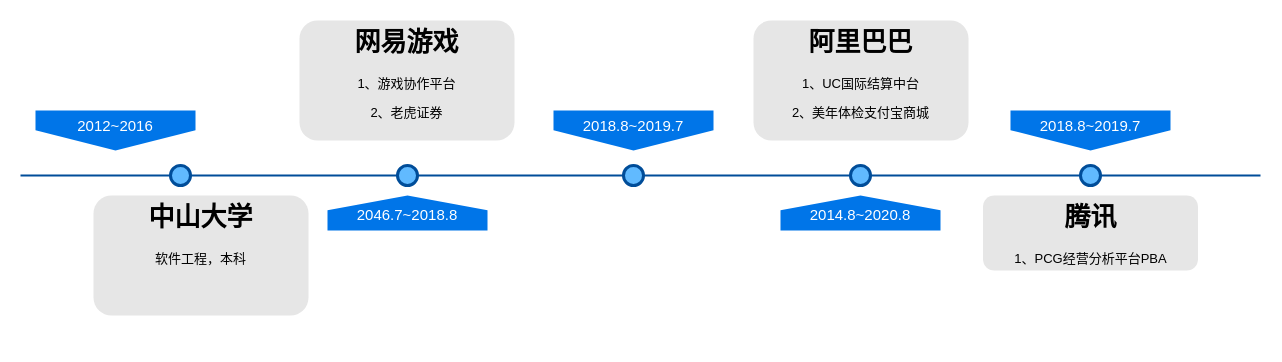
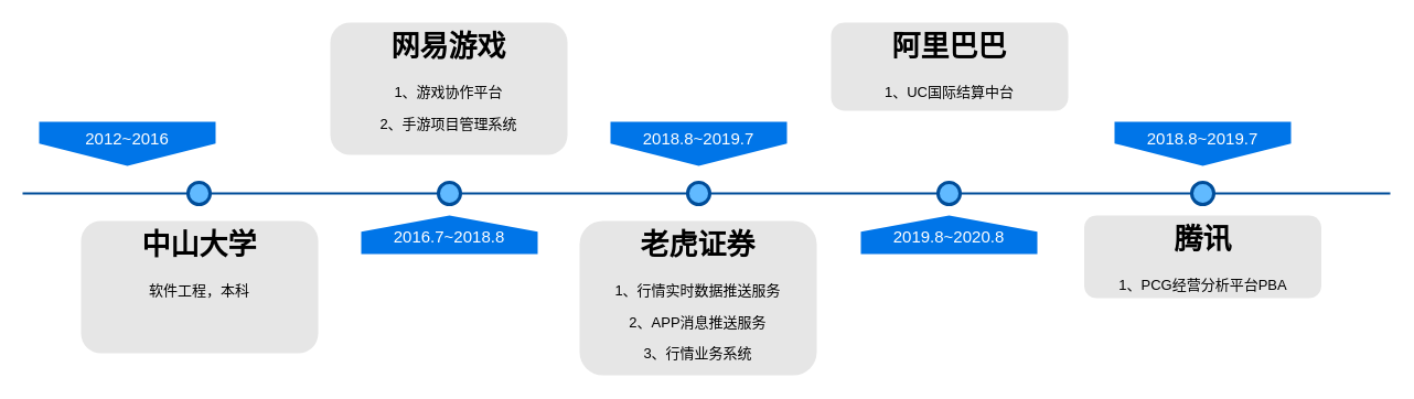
- <mxCell id="12" value="&lt;h1&gt;网易游戏&lt;/h1&gt;&lt;p&gt;1、游戏协作平台&lt;/p&gt;&lt;p&gt;2、老虎证券&lt;/p&gt;" style="text;html=1;spacing=5;spacingTop=-20;whiteSpace=wrap;overflow=hidden;strokeColor=none;strokeWidth=3;fillColor=#E6E6E6;fontSize=13;fontColor=#000000;align=center;rounded=1;" parent="1" vertex="1"><mxGeometry x="299" y="20" width="215" height="120" as="geometry" /></mxCell>
+ <mxCell id="12" value="&lt;h1&gt;网易游戏&lt;/h1&gt;&lt;p&gt;1、游戏协作平台&lt;/p&gt;&lt;p&gt;2、手游项目管理系统&lt;/p&gt;" style="text;html=1;spacing=5;spacingTop=-20;whiteSpace=wrap;overflow=hidden;strokeColor=none;strokeWidth=3;fillColor=#E6E6E6;fontSize=13;fontColor=#000000;align=center;rounded=1;" parent="1" vertex="1"><mxGeometry x="299" y="20" width="215" height="120" as="geometry" /></mxCell>
- <mxCell id="14" value="&lt;h1&gt;阿里巴巴&lt;/h1&gt;&lt;p&gt;1、UC国际结算中台&lt;/p&gt;&lt;p&gt;2、美年体检支付宝商城&lt;/p&gt;" style="text;html=1;spacing=5;spacingTop=-20;whiteSpace=wrap;overflow=hidden;strokeColor=none;strokeWidth=3;fillColor=#E6E6E6;fontSize=13;fontColor=#000000;align=center;rounded=1;" parent="1" vertex="1"><mxGeometry x="753" y="20" width="215" height="120" as="geometry" /></mxCell>
+ <mxCell id="14" value="&lt;h1&gt;阿里巴巴&lt;/h1&gt;&lt;p&gt;1、UC国际结算中台&lt;/p&gt;&lt;p&gt;2、美年体检支付宝商城&lt;/p&gt;" style="text;html=1;spacing=5;spacingTop=-20;whiteSpace=wrap;overflow=hidden;strokeColor=none;strokeWidth=3;fillColor=#E6E6E6;fontSize=13;fontColor=#000000;align=center;rounded=1;" parent="1" vertex="1"><mxGeometry x="753" y="20" width="215" height="80" as="geometry" /></mxCell>
- <mxCell id="5" value="&lt;span&gt;2046.7~2018.8&lt;/span&gt;" style="shape=offPageConnector;whiteSpace=wrap;html=1;fillColor=#0075E8;fontSize=15;fontColor=#FFFFFF;size=0.418;flipV=1;verticalAlign=bottom;strokeColor=none;spacingBottom=4;" parent="1" vertex="1"><mxGeometry x="327" y="195" width="160" height="35" as="geometry" /></mxCell>
+ <mxCell id="5" value="&lt;span&gt;2016.7~2018.8&lt;/span&gt;" style="shape=offPageConnector;whiteSpace=wrap;html=1;fillColor=#0075E8;fontSize=15;fontColor=#FFFFFF;size=0.418;flipV=1;verticalAlign=bottom;strokeColor=none;spacingBottom=4;" parent="1" vertex="1"><mxGeometry x="327" y="195" width="160" height="35" as="geometry" /></mxCell>
- <mxCell id="6" value="&lt;span&gt;2014.8~2020.8&lt;/span&gt;" style="shape=offPageConnector;whiteSpace=wrap;html=1;fillColor=#0075E8;fontSize=15;fontColor=#FFFFFF;size=0.418;flipV=1;verticalAlign=bottom;strokeColor=none;spacingBottom=4;" parent="1" vertex="1"><mxGeometry x="780" y="195" width="160" height="35" as="geometry" /></mxCell>
+ <mxCell id="6" value="&lt;span&gt;2019.8~2020.8&lt;/span&gt;" style="shape=offPageConnector;whiteSpace=wrap;html=1;fillColor=#0075E8;fontSize=15;fontColor=#FFFFFF;size=0.418;flipV=1;verticalAlign=bottom;strokeColor=none;spacingBottom=4;" parent="1" vertex="1"><mxGeometry x="780" y="195" width="160" height="35" as="geometry" /></mxCell>
- <mxCell id="11" value="&lt;h1&gt;中山大学&lt;/h1&gt;&lt;div&gt;软件工程，本科&lt;/div&gt;" style="text;html=1;spacing=5;spacingTop=-20;whiteSpace=wrap;overflow=hidden;strokeColor=none;strokeWidth=3;fillColor=#E6E6E6;fontSize=13;fontColor=#000000;align=center;rounded=1;" parent="1" vertex="1"><mxGeometry x="93" y="195" width="215" height="120" as="geometry" /></mxCell>
+ <mxCell id="11" value="&lt;h1&gt;中山大学&lt;/h1&gt;&lt;div&gt;软件工程，本科&lt;/div&gt;" style="text;html=1;spacing=5;spacingTop=-20;whiteSpace=wrap;overflow=hidden;strokeColor=none;strokeWidth=3;fillColor=#E6E6E6;fontSize=13;fontColor=#000000;align=center;rounded=1;" parent="1" vertex="1"><mxGeometry x="73" y="200" width="215" height="120" as="geometry" /></mxCell>
+ <mxCell id="13" value="&lt;h1&gt;老虎证券&lt;/h1&gt;&lt;p&gt;1、行情实时数据推送服务&lt;/p&gt;&lt;p&gt;2、APP消息推送服务&lt;/p&gt;&lt;p&gt;3、行情业务系统&lt;/p&gt;" style="text;html=1;spacing=5;spacingTop=-20;whiteSpace=wrap;overflow=hidden;strokeColor=none;strokeWidth=3;fillColor=#E6E6E6;fontSize=13;fontColor=#000000;align=center;rounded=1;" parent="1" vertex="1"><mxGeometry x="525" y="200" width="215" height="140" as="geometry" /></mxCell>
